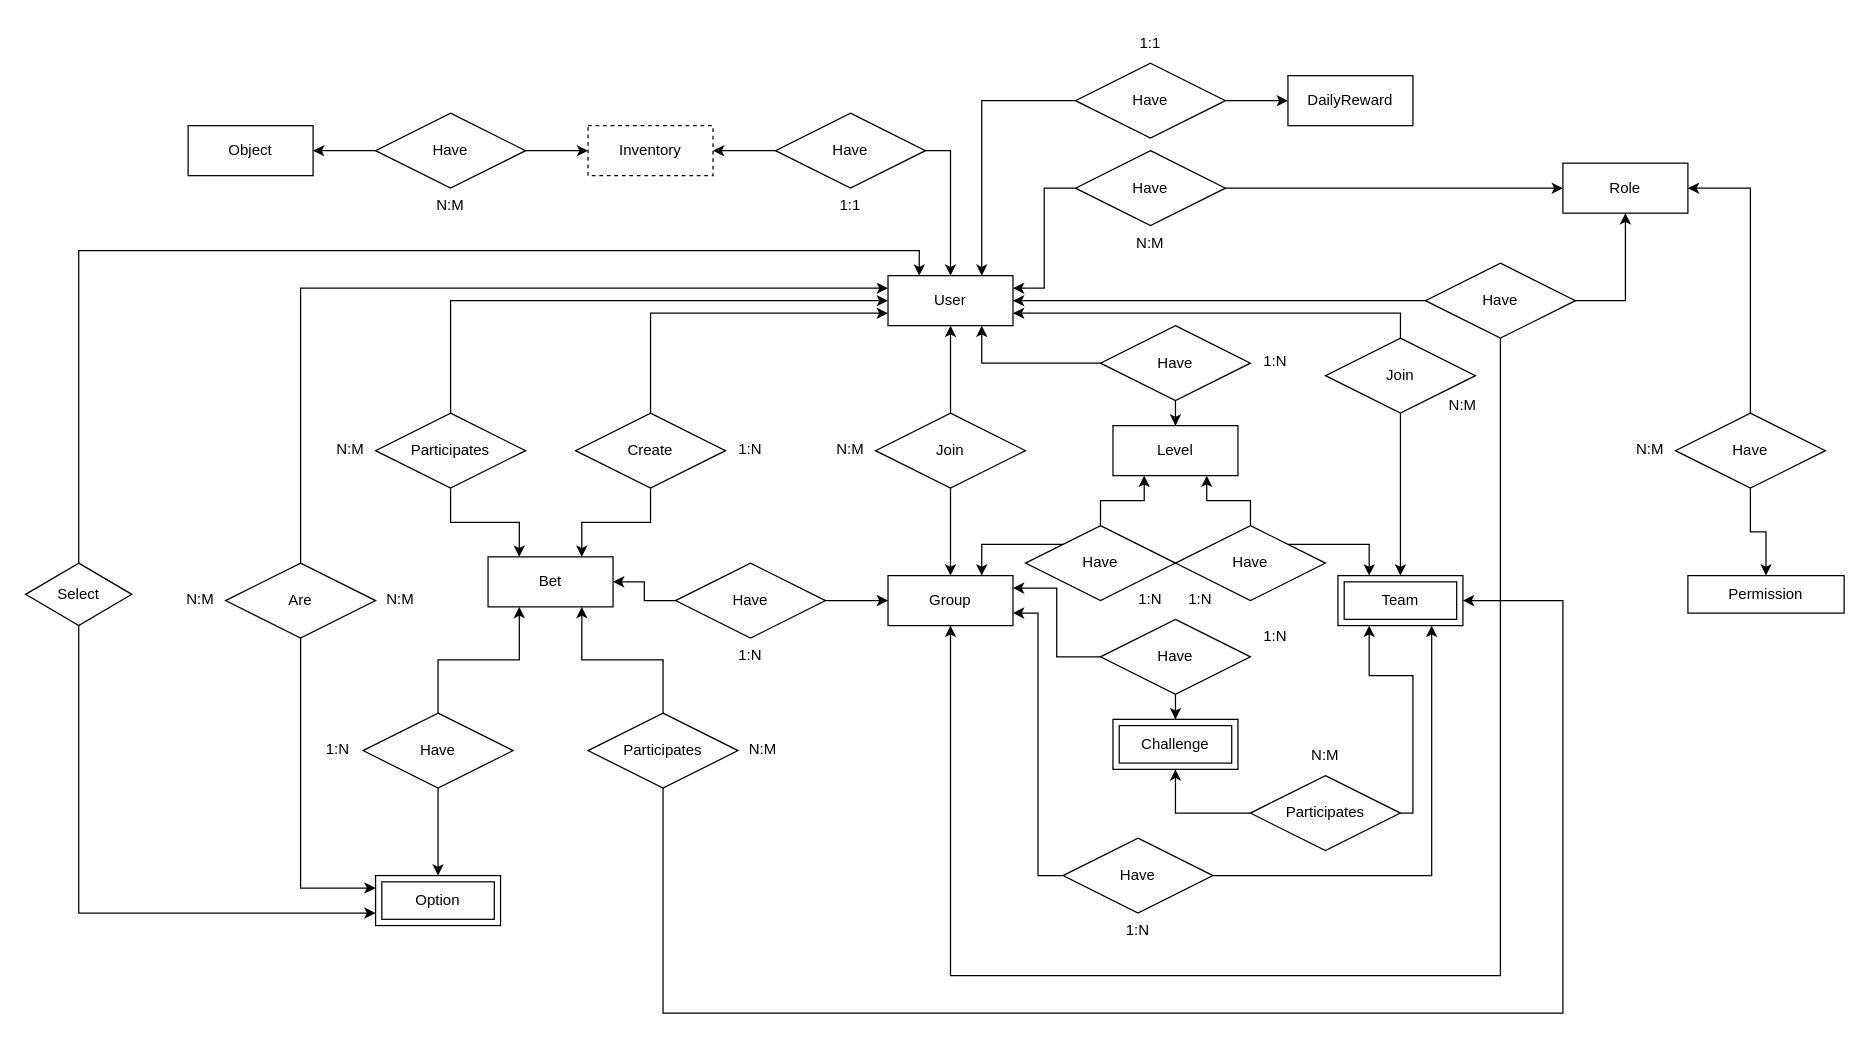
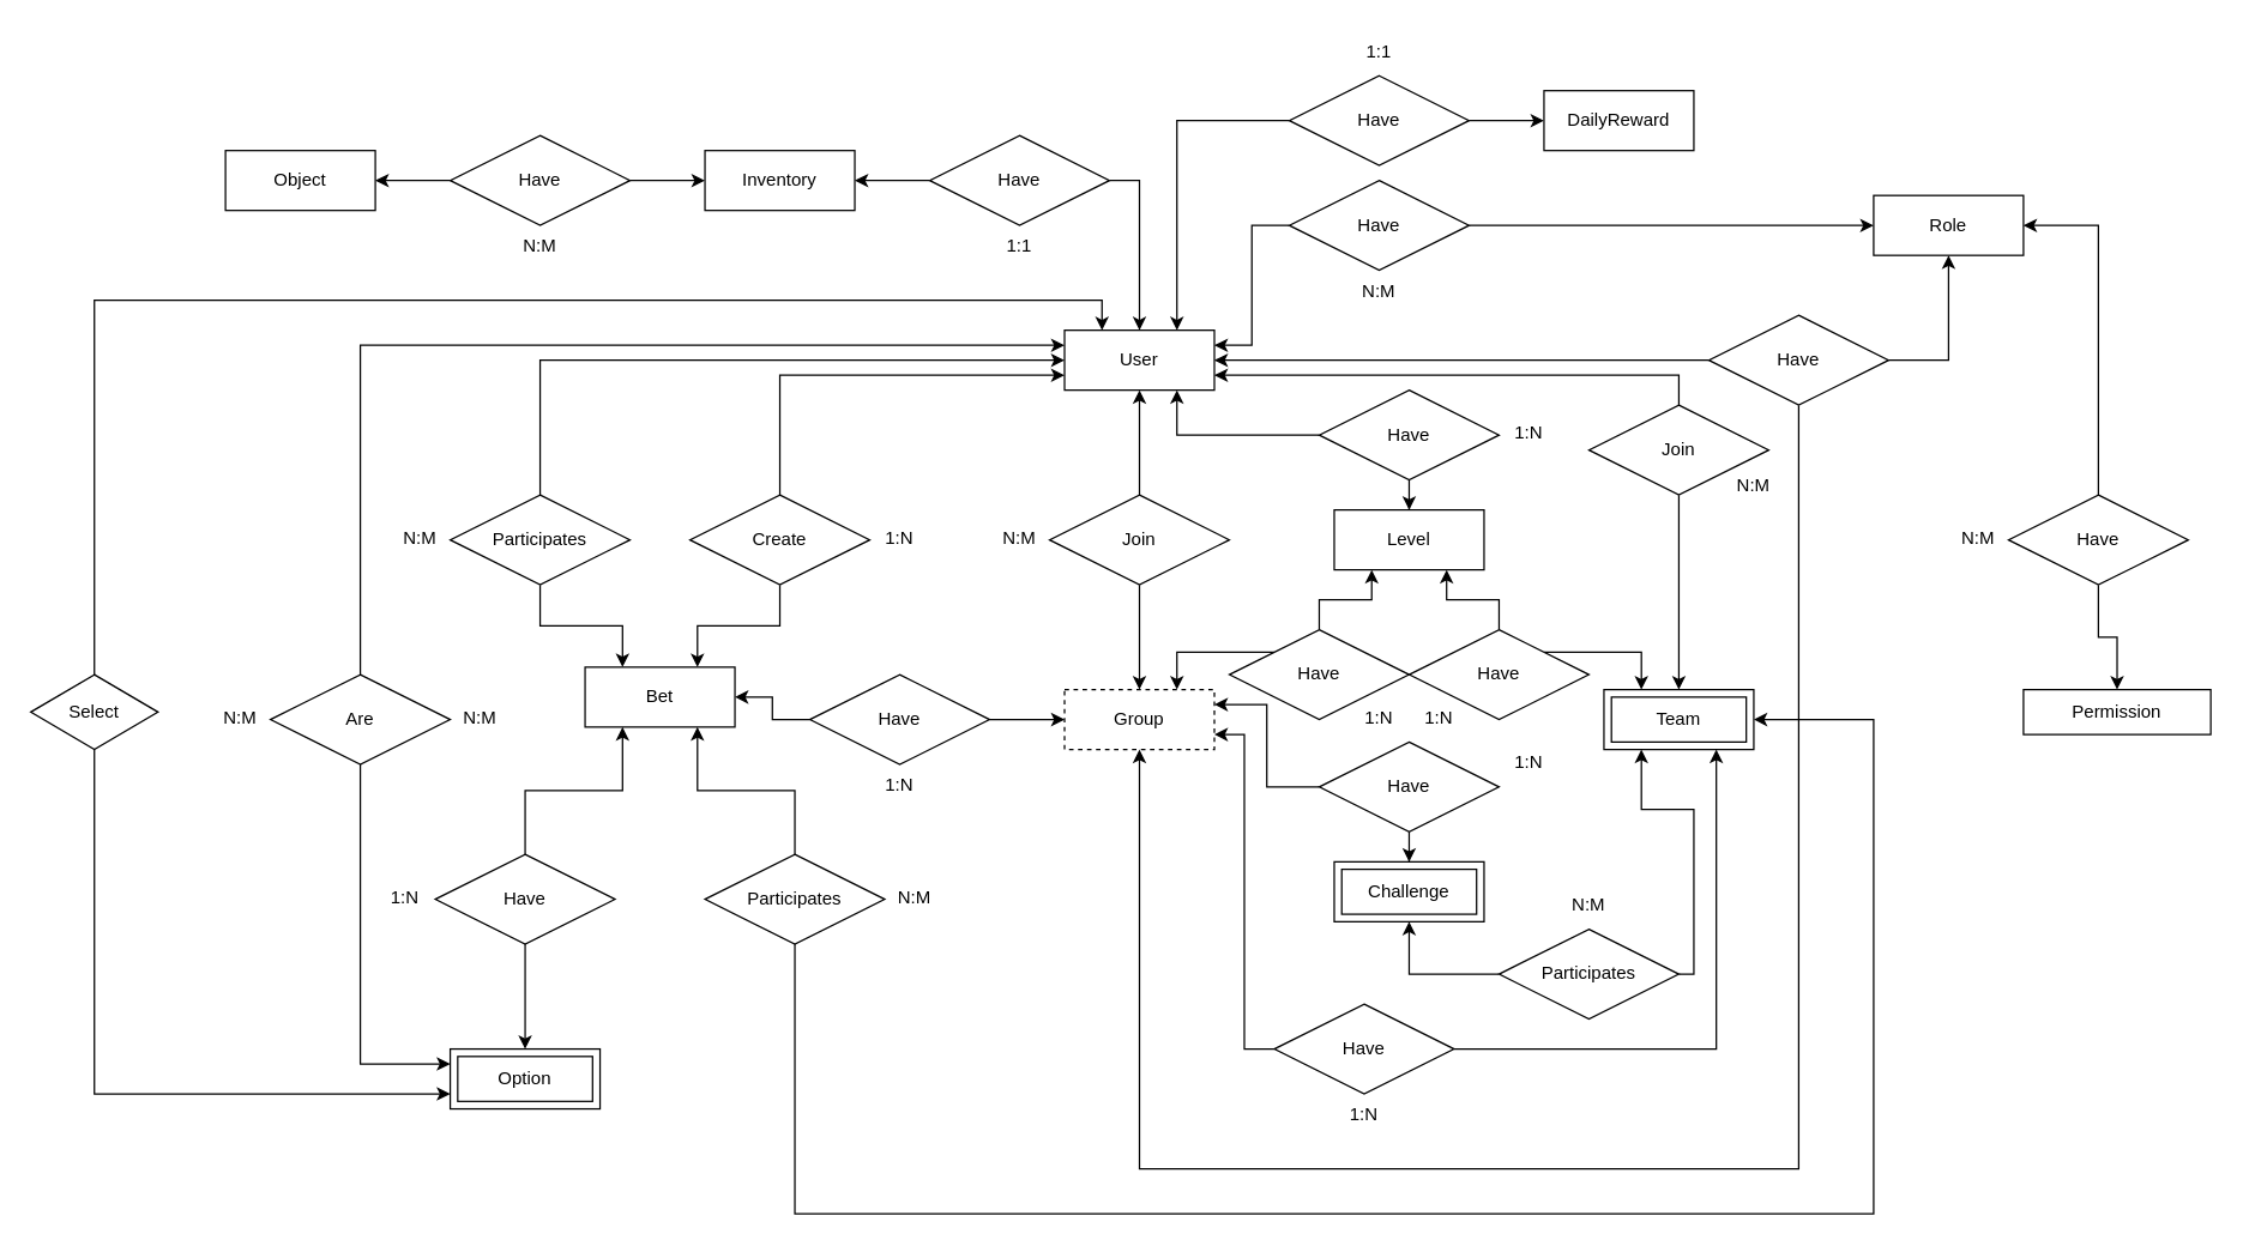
- <mxCell id="31" value="Inventory" style="whiteSpace=wrap;html=1;align=center;dashed=1;" parent="1" vertex="1"><mxGeometry x="470" y="100" width="100" height="40" as="geometry" /></mxCell>
+ <mxCell id="31" value="Inventory" style="whiteSpace=wrap;html=1;align=center;" parent="1" vertex="1"><mxGeometry x="470" y="100" width="100" height="40" as="geometry" /></mxCell>
- <mxCell id="3" value="Group" style="whiteSpace=wrap;html=1;align=center;" parent="1" vertex="1"><mxGeometry x="710" y="460" width="100" height="40" as="geometry" /></mxCell>
+ <mxCell id="3" value="Group" style="whiteSpace=wrap;html=1;align=center;dashed=1;" parent="1" vertex="1"><mxGeometry x="710" y="460" width="100" height="40" as="geometry" /></mxCell>
